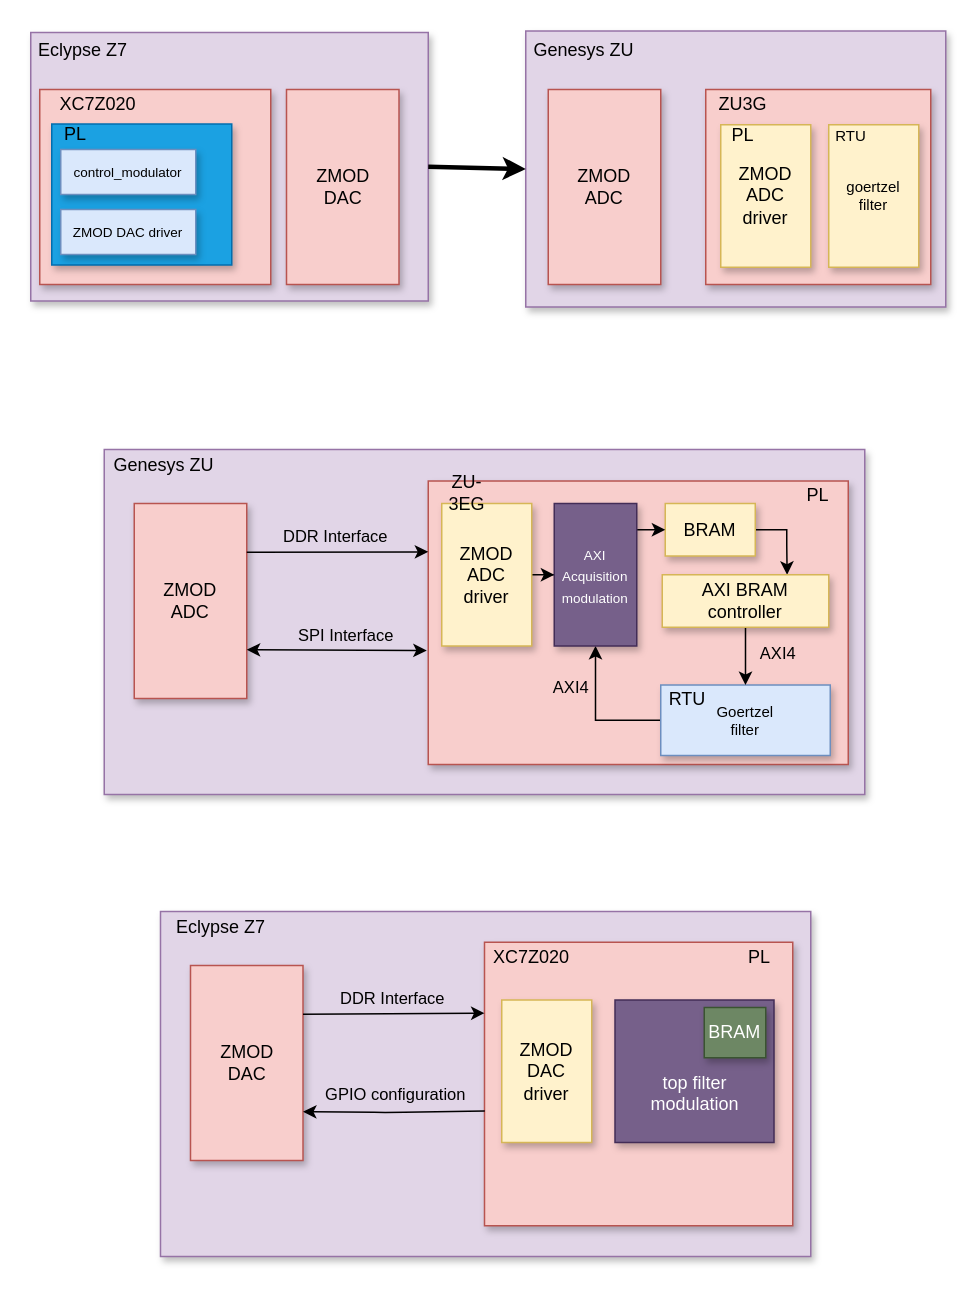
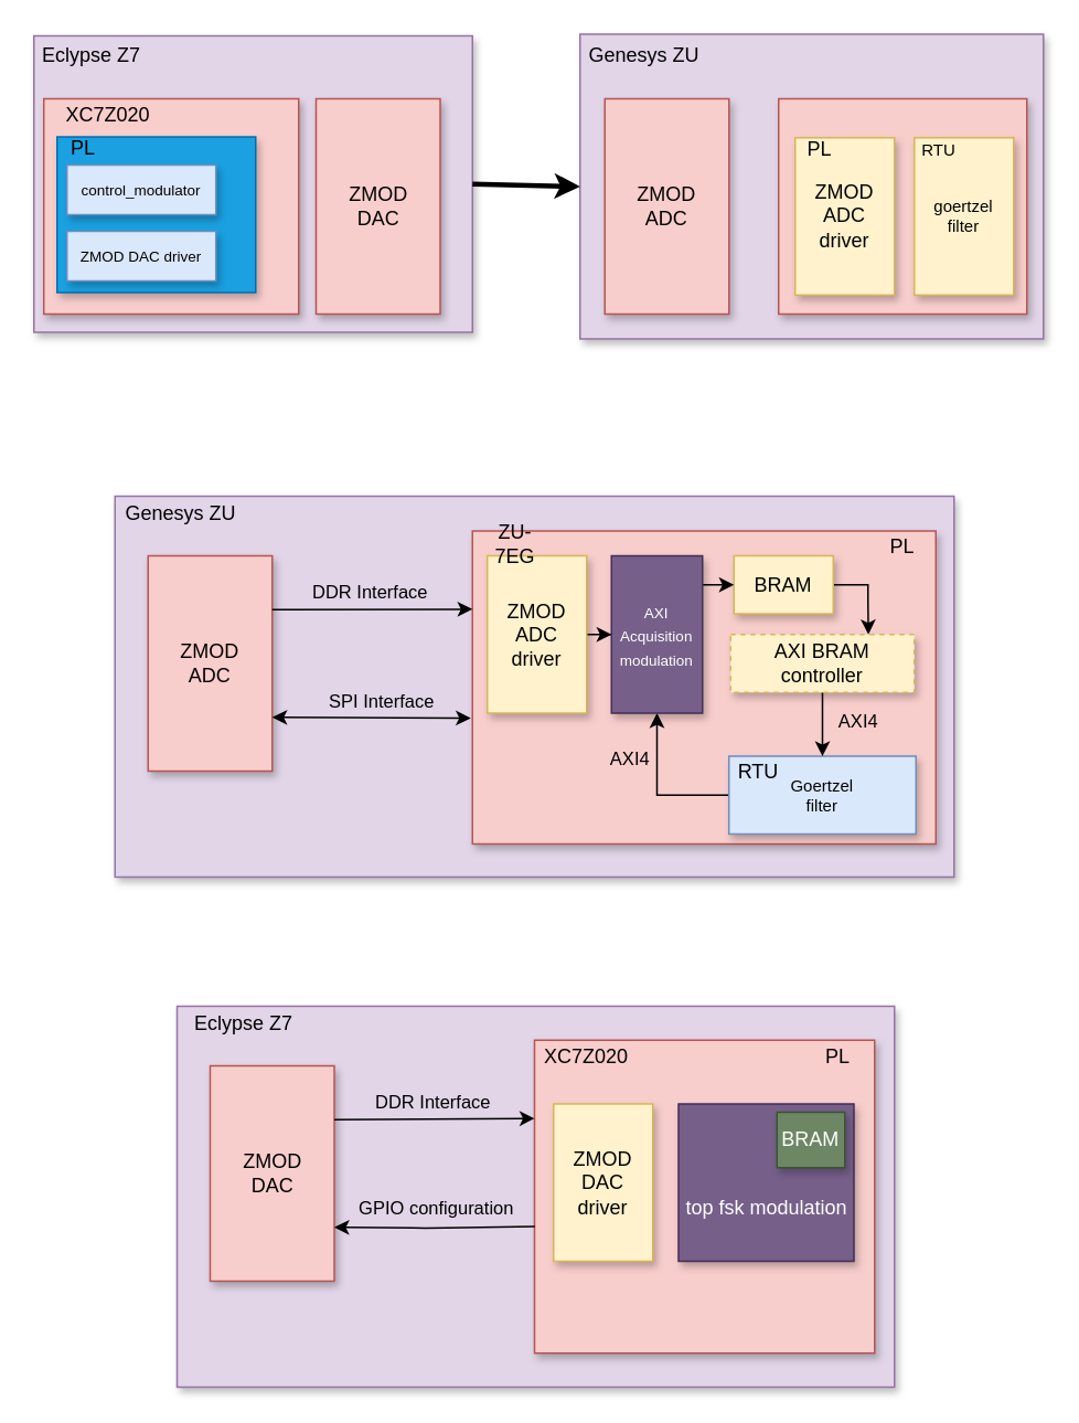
- <mxCell id="14" value="ZU3G" style="text;html=1;strokeColor=none;fillColor=none;align=center;verticalAlign=middle;whiteSpace=wrap;rounded=0;shadow=1;" parent="1" vertex="1"><mxGeometry x="470" y="59" width="50" height="20" as="geometry" /></mxCell>
- <mxCell id="53" value="ZU-3EG" style="text;html=1;strokeColor=none;fillColor=none;align=center;verticalAlign=middle;whiteSpace=wrap;rounded=0;labelBackgroundColor=none;" vertex="1" parent="1"><mxGeometry x="291" y="318" width="40" height="20" as="geometry" /></mxCell>
+ <mxCell id="53" value="ZU-7EG" style="text;html=1;strokeColor=none;fillColor=none;align=center;verticalAlign=middle;whiteSpace=wrap;rounded=0;labelBackgroundColor=none;" vertex="1" parent="1"><mxGeometry x="291" y="318" width="40" height="20" as="geometry" /></mxCell>
- <mxCell id="39" value="AXI BRAM controller" style="rounded=0;whiteSpace=wrap;html=1;shadow=1;fillColor=#fff2cc;strokeColor=#d6b656;glass=0;" vertex="1" parent="1"><mxGeometry x="441" y="382.5" width="111" height="35" as="geometry" /></mxCell>
+ <mxCell id="39" value="AXI BRAM controller" style="rounded=0;whiteSpace=wrap;html=1;shadow=1;fillColor=#fff2cc;strokeColor=#d6b656;glass=0;dashed=1;" vertex="1" parent="1"><mxGeometry x="441" y="382.5" width="111" height="35" as="geometry" /></mxCell>
- <mxCell id="55" value="&lt;div&gt;&lt;br&gt;&lt;/div&gt;&lt;div&gt;&lt;br&gt;&lt;/div&gt;&lt;div&gt;top filter modulation&lt;br&gt;&lt;/div&gt;" style="rounded=0;whiteSpace=wrap;html=1;shadow=1;glass=0;fillColor=#76608a;strokeColor=#432D57;fontColor=#ffffff;" vertex="1" parent="1"><mxGeometry x="409.5" y="666" width="106" height="95" as="geometry" /></mxCell>
+ <mxCell id="55" value="&lt;div&gt;&lt;br&gt;&lt;/div&gt;&lt;div&gt;&lt;br&gt;&lt;/div&gt;&lt;div&gt;top fsk modulation&lt;br&gt;&lt;/div&gt;" style="rounded=0;whiteSpace=wrap;html=1;shadow=1;glass=0;fillColor=#76608a;strokeColor=#432D57;fontColor=#ffffff;" vertex="1" parent="1"><mxGeometry x="409.5" y="666" width="106" height="95" as="geometry" /></mxCell>
